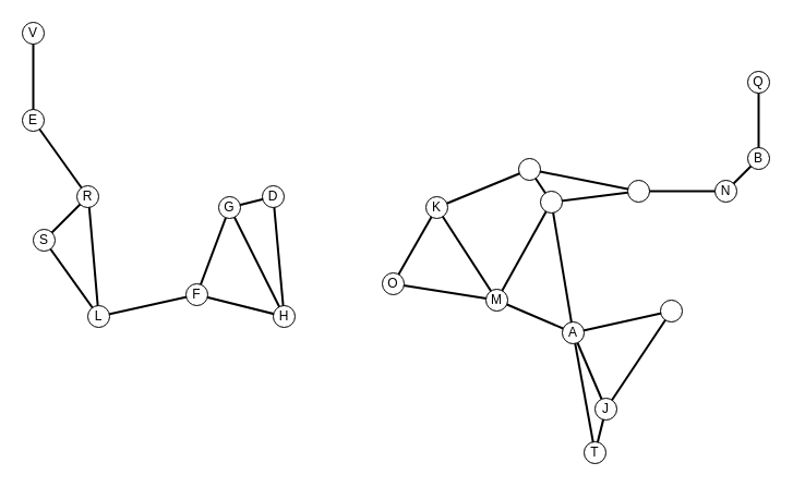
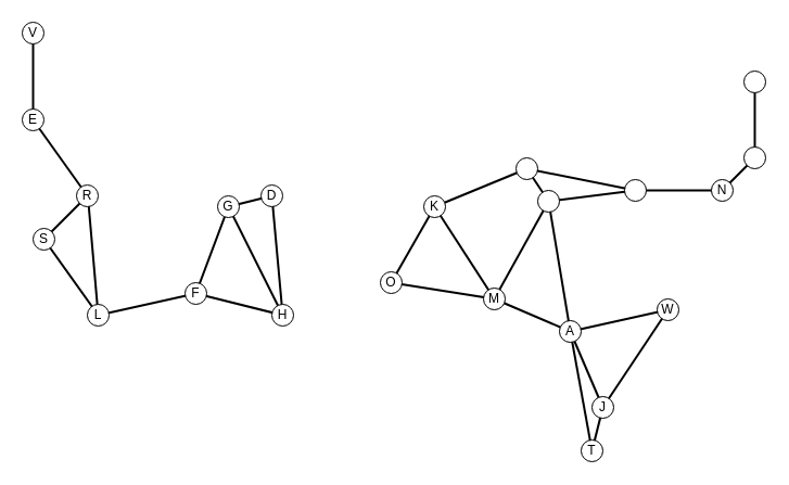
- <mxCell id="104" value="Q" style="text;html=1;strokeColor=none;fillColor=none;align=center;verticalAlign=middle;whiteSpace=wrap;rounded=0;container=0;" parent="102" vertex="1"><mxGeometry width="20" height="20" as="geometry" /></mxCell>
- <mxCell id="62" value="B" style="text;html=1;strokeColor=none;fillColor=none;align=center;verticalAlign=middle;whiteSpace=wrap;rounded=0;container=0;" parent="60" vertex="1"><mxGeometry width="20" height="20" as="geometry" /></mxCell>
+ <mxCell id="56" value="W" style="text;html=1;strokeColor=none;fillColor=none;align=center;verticalAlign=middle;whiteSpace=wrap;rounded=0;container=0;" parent="54" vertex="1"><mxGeometry width="20" height="20" as="geometry" /></mxCell>
